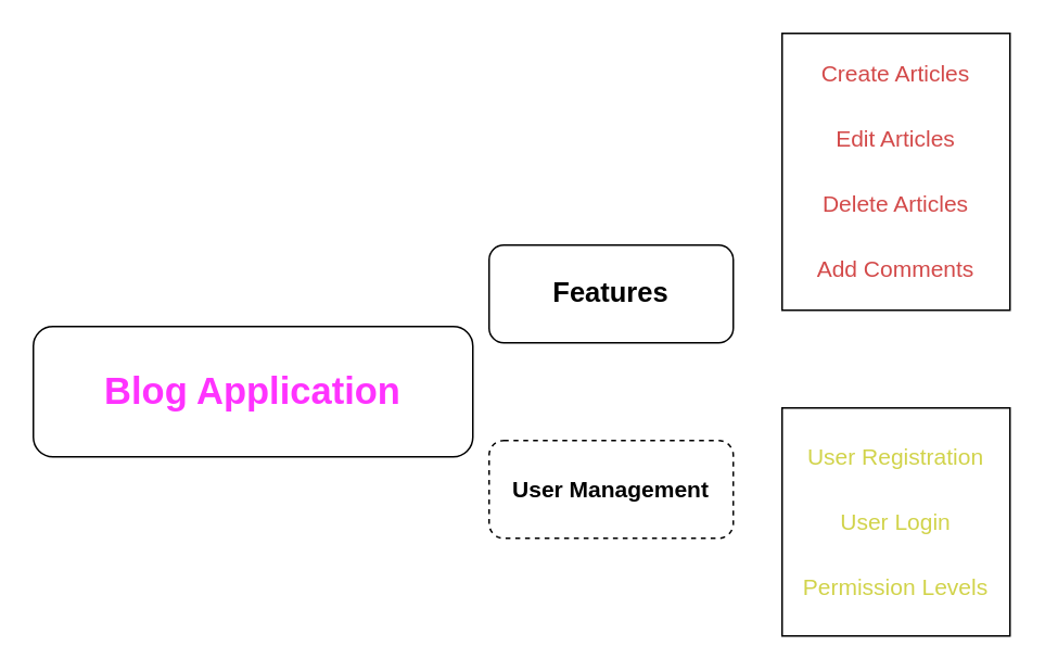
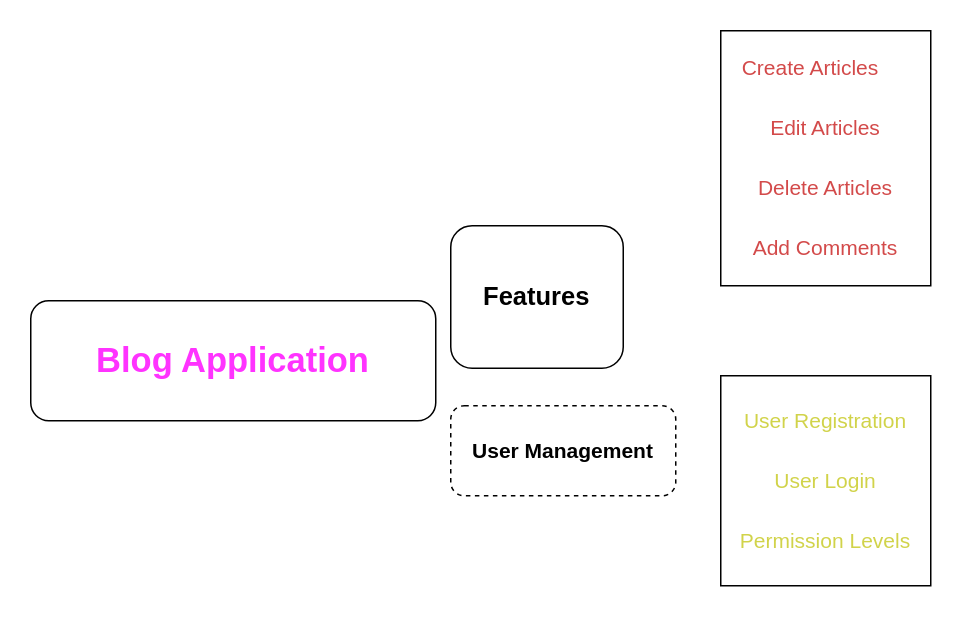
- <mxCell id="6" value="&lt;font color=&quot;#d34a4a&quot;&gt;Create Articles&lt;/font&gt;" style="text;html=1;strokeColor=none;fillColor=none;align=center;verticalAlign=middle;whiteSpace=wrap;rounded=0;fontSize=14;" vertex="1" parent="1"><mxGeometry x="500" y="30" width="100" height="30" as="geometry" /></mxCell>
+ <mxCell id="6" value="&lt;font color=&quot;#d34a4a&quot;&gt;Create Articles&lt;/font&gt;" style="text;html=1;strokeColor=none;fillColor=none;align=center;verticalAlign=middle;whiteSpace=wrap;rounded=0;fontSize=14;" vertex="1" parent="1"><mxGeometry x="490" y="30" width="100" height="30" as="geometry" /></mxCell>
- <mxCell id="4" value="&lt;b&gt;&lt;font style=&quot;font-size: 17px;&quot;&gt;Features&lt;/font&gt;&lt;/b&gt;" style="rounded=1;whiteSpace=wrap;html=1;" vertex="1" parent="1"><mxGeometry x="300" y="150" width="150" height="60" as="geometry" /></mxCell>
+ <mxCell id="4" value="&lt;b&gt;&lt;font style=&quot;font-size: 17px;&quot;&gt;Features&lt;/font&gt;&lt;/b&gt;" style="rounded=1;whiteSpace=wrap;html=1;" vertex="1" parent="1"><mxGeometry x="300" y="150" width="115" height="95" as="geometry" /></mxCell>
